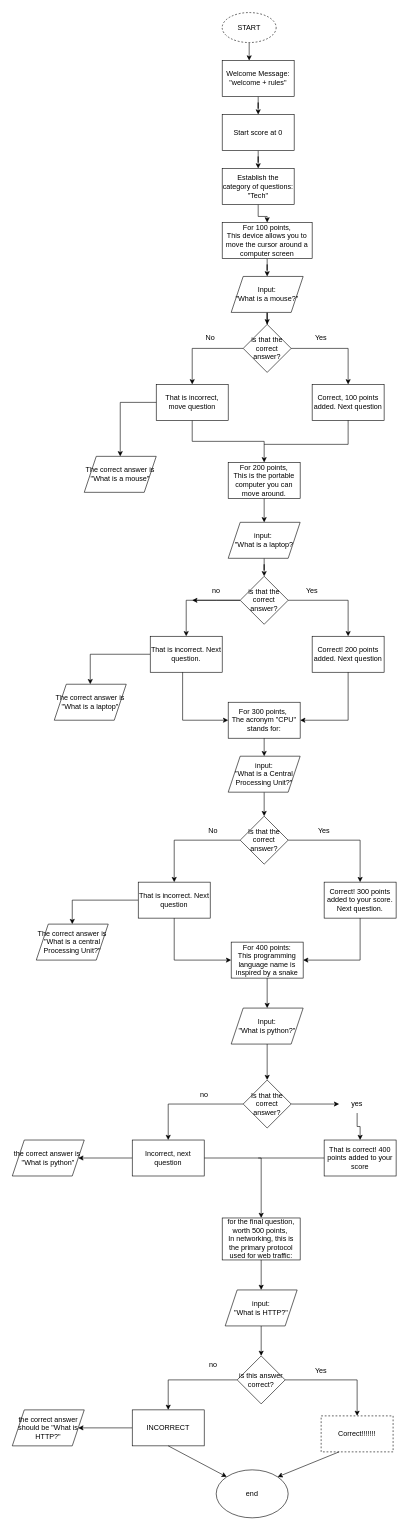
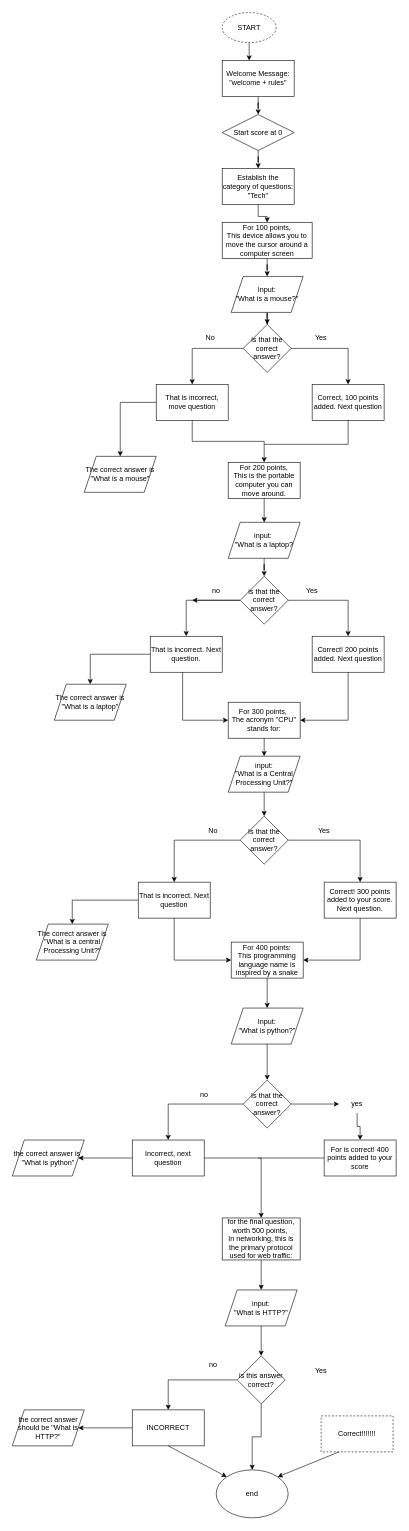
- <mxCell id="7" value="Start score at 0" style="rounded=0;whiteSpace=wrap;html=1;" vertex="1" parent="1"><mxGeometry x="370" y="190" width="120" height="60" as="geometry" /></mxCell>
+ <mxCell id="7" value="Start score at 0" style="rhombus;whiteSpace=wrap;html=1;" vertex="1" parent="1"><mxGeometry x="370" y="190" width="120" height="60" as="geometry" /></mxCell>
- <mxCell id="63" value="That is correct! 400 points added to your score" style="whiteSpace=wrap;html=1;" vertex="1" parent="1"><mxGeometry x="540" y="1900" width="120" height="60" as="geometry" /></mxCell>
+ <mxCell id="63" value="For is correct! 400 points added to your score" style="whiteSpace=wrap;html=1;" vertex="1" parent="1"><mxGeometry x="540" y="1900" width="120" height="60" as="geometry" /></mxCell>
- <mxCell id="76" value="" style="edgeStyle=orthogonalEdgeStyle;rounded=0;orthogonalLoop=1;jettySize=auto;html=1;" edge="1" parent="1" source="78" target="79"><mxGeometry relative="1" as="geometry"><mxPoint x="610" y="2370" as="targetPoint" /></mxGeometry></mxCell>
+ <mxCell id="76" value="" style="edgeStyle=orthogonalEdgeStyle;rounded=0;orthogonalLoop=1;jettySize=auto;html=1;" edge="1" parent="1" source="78" target="85"><mxGeometry relative="1" as="geometry"><mxPoint x="610" y="2370" as="targetPoint" /></mxGeometry></mxCell>
